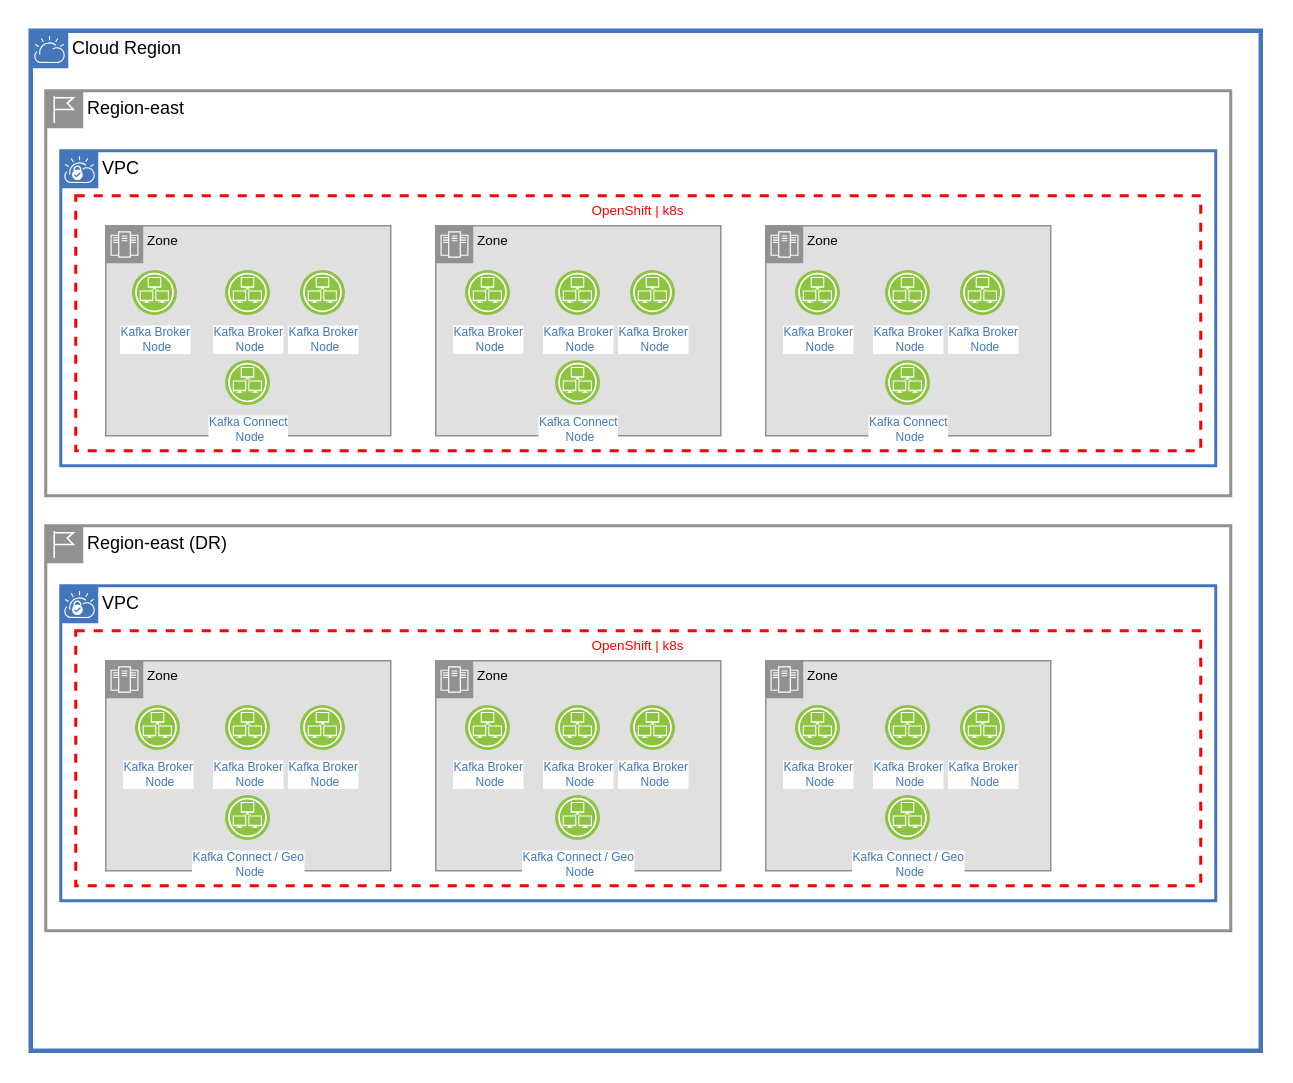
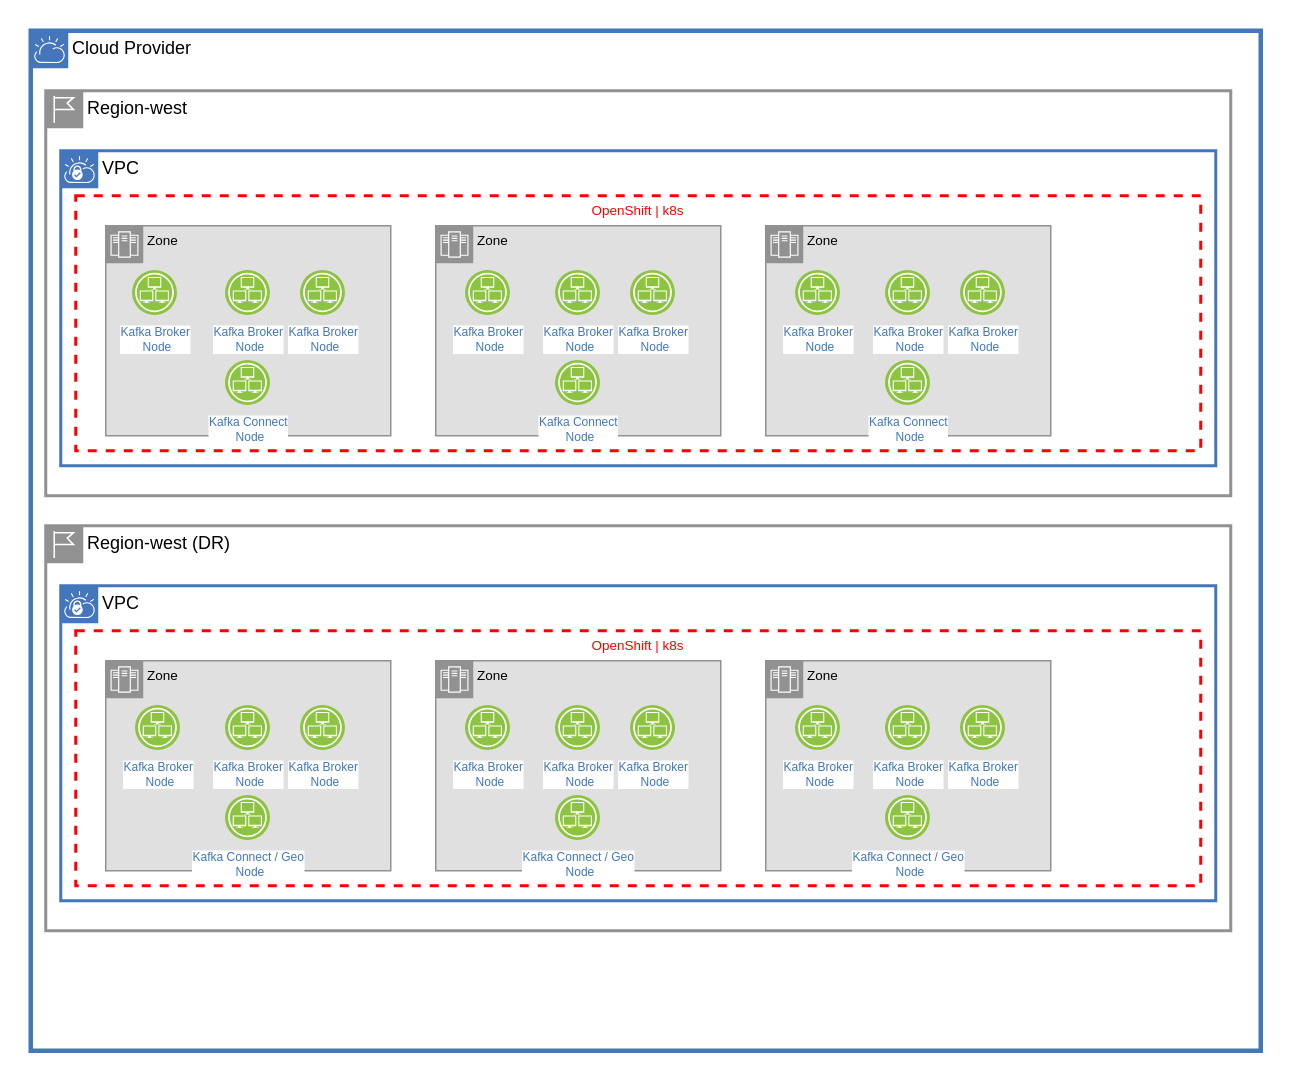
- <mxCell id="2" value="Cloud Region" style="shape=mxgraph.ibm.box;prType=cloud;fontStyle=0;verticalAlign=top;align=left;spacingLeft=32;spacingTop=4;fillColor=none;rounded=0;whiteSpace=wrap;html=1;strokeColor=#4376BB;strokeWidth=3;dashed=0;container=1;spacing=-4;collapsible=0;expand=0;recursiveResize=0;" vertex="1" parent="1"><mxGeometry x="20" y="20" width="820" height="680" as="geometry" /></mxCell>
+ <mxCell id="2" value="Cloud Provider" style="shape=mxgraph.ibm.box;prType=cloud;fontStyle=0;verticalAlign=top;align=left;spacingLeft=32;spacingTop=4;fillColor=none;rounded=0;whiteSpace=wrap;html=1;strokeColor=#4376BB;strokeWidth=3;dashed=0;container=1;spacing=-4;collapsible=0;expand=0;recursiveResize=0;" vertex="1" parent="1"><mxGeometry x="20" y="20" width="820" height="680" as="geometry" /></mxCell>
- <mxCell id="3" value="Region-east" style="shape=mxgraph.ibm.box;prType=region;fontStyle=0;verticalAlign=top;align=left;spacingLeft=32;spacingTop=4;fillColor=none;rounded=0;whiteSpace=wrap;html=1;strokeColor=#919191;strokeWidth=2;dashed=0;container=1;spacing=-4;collapsible=0;expand=0;recursiveResize=0;" vertex="1" parent="2"><mxGeometry x="10" y="40" width="790" height="270" as="geometry" /></mxCell>
+ <mxCell id="3" value="Region-west" style="shape=mxgraph.ibm.box;prType=region;fontStyle=0;verticalAlign=top;align=left;spacingLeft=32;spacingTop=4;fillColor=none;rounded=0;whiteSpace=wrap;html=1;strokeColor=#919191;strokeWidth=2;dashed=0;container=1;spacing=-4;collapsible=0;expand=0;recursiveResize=0;" vertex="1" parent="2"><mxGeometry x="10" y="40" width="790" height="270" as="geometry" /></mxCell>
- <mxCell id="21" value="Region-east (DR)" style="shape=mxgraph.ibm.box;prType=region;fontStyle=0;verticalAlign=top;align=left;spacingLeft=32;spacingTop=4;fillColor=none;rounded=0;whiteSpace=wrap;html=1;strokeColor=#919191;strokeWidth=2;dashed=0;container=1;spacing=-4;collapsible=0;expand=0;recursiveResize=0;" vertex="1" parent="2"><mxGeometry x="10" y="330" width="790" height="270" as="geometry" /></mxCell>
+ <mxCell id="21" value="Region-west (DR)" style="shape=mxgraph.ibm.box;prType=region;fontStyle=0;verticalAlign=top;align=left;spacingLeft=32;spacingTop=4;fillColor=none;rounded=0;whiteSpace=wrap;html=1;strokeColor=#919191;strokeWidth=2;dashed=0;container=1;spacing=-4;collapsible=0;expand=0;recursiveResize=0;" vertex="1" parent="2"><mxGeometry x="10" y="330" width="790" height="270" as="geometry" /></mxCell>
